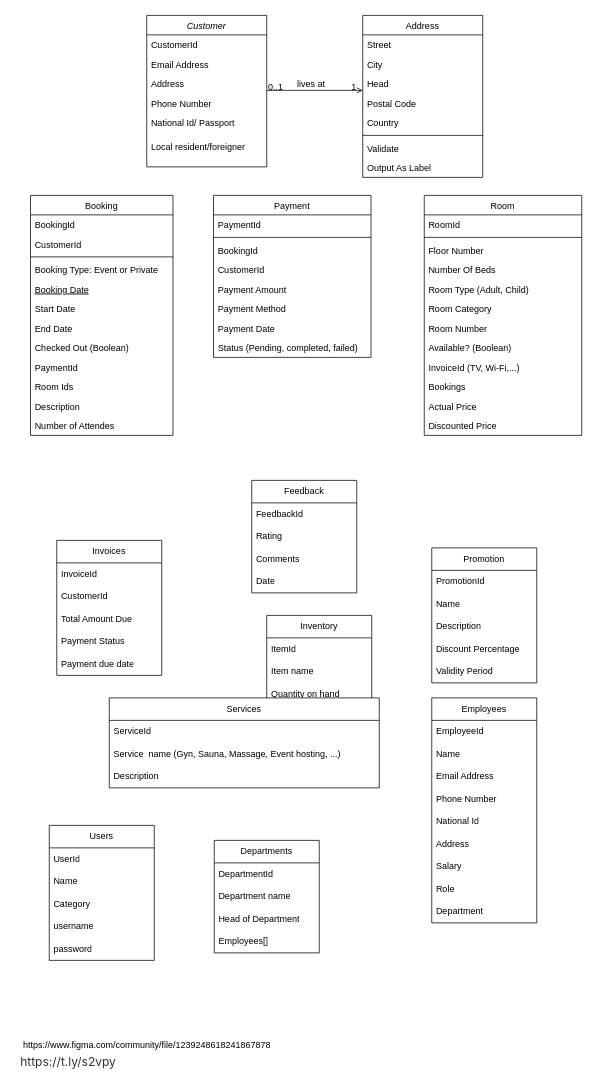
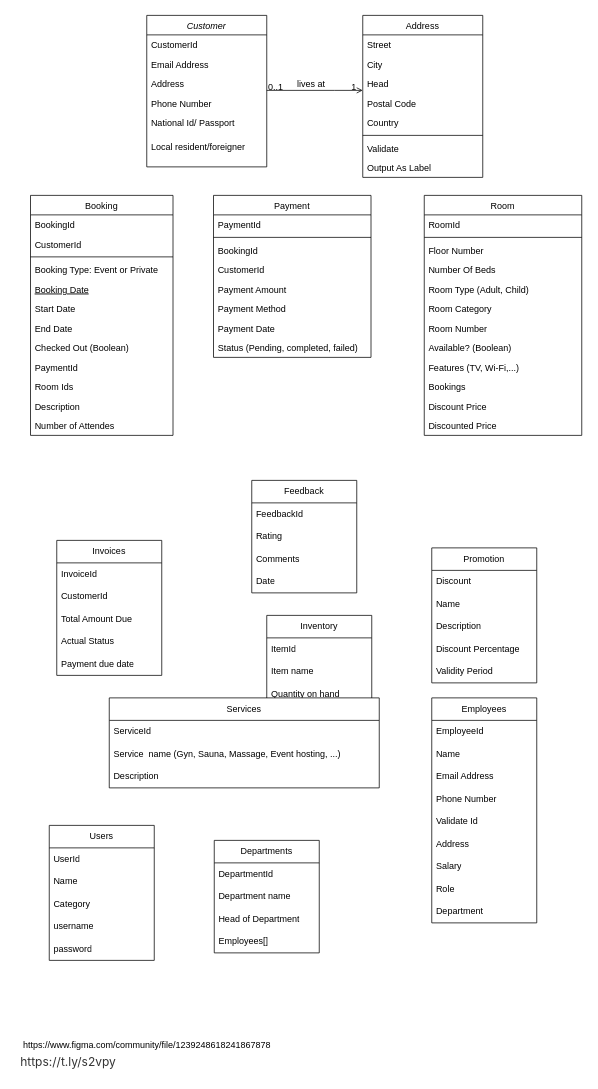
- <mxCell id="53" value="InvoiceId (TV, Wi-Fi,...)" style="text;align=left;verticalAlign=top;spacingLeft=4;spacingRight=4;overflow=hidden;rotatable=0;points=[[0,0.5],[1,0.5]];portConstraint=eastwest;" vertex="1" parent="44"><mxGeometry y="216" width="210" height="26" as="geometry" /></mxCell>
+ <mxCell id="53" value="Features (TV, Wi-Fi,...)" style="text;align=left;verticalAlign=top;spacingLeft=4;spacingRight=4;overflow=hidden;rotatable=0;points=[[0,0.5],[1,0.5]];portConstraint=eastwest;" vertex="1" parent="44"><mxGeometry y="216" width="210" height="26" as="geometry" /></mxCell>
- <mxCell id="55" value="Actual Price" style="text;align=left;verticalAlign=top;spacingLeft=4;spacingRight=4;overflow=hidden;rotatable=0;points=[[0,0.5],[1,0.5]];portConstraint=eastwest;" vertex="1" parent="44"><mxGeometry y="268" width="210" height="26" as="geometry" /></mxCell>
+ <mxCell id="55" value="Discount Price" style="text;align=left;verticalAlign=top;spacingLeft=4;spacingRight=4;overflow=hidden;rotatable=0;points=[[0,0.5],[1,0.5]];portConstraint=eastwest;" vertex="1" parent="44"><mxGeometry y="268" width="210" height="26" as="geometry" /></mxCell>
- <mxCell id="69" value="PromotionId" style="text;strokeColor=none;fillColor=none;align=left;verticalAlign=middle;spacingLeft=4;spacingRight=4;overflow=hidden;points=[[0,0.5],[1,0.5]];portConstraint=eastwest;rotatable=0;whiteSpace=wrap;html=1;" vertex="1" parent="68"><mxGeometry y="30" width="140" height="30" as="geometry" /></mxCell>
+ <mxCell id="69" value="Discount" style="text;strokeColor=none;fillColor=none;align=left;verticalAlign=middle;spacingLeft=4;spacingRight=4;overflow=hidden;points=[[0,0.5],[1,0.5]];portConstraint=eastwest;rotatable=0;whiteSpace=wrap;html=1;" vertex="1" parent="68"><mxGeometry y="30" width="140" height="30" as="geometry" /></mxCell>
- <mxCell id="66" value="Payment Status" style="text;strokeColor=none;fillColor=none;align=left;verticalAlign=middle;spacingLeft=4;spacingRight=4;overflow=hidden;points=[[0,0.5],[1,0.5]];portConstraint=eastwest;rotatable=0;whiteSpace=wrap;html=1;" vertex="1" parent="62"><mxGeometry y="120" width="140" height="30" as="geometry" /></mxCell>
+ <mxCell id="66" value="Actual Status" style="text;strokeColor=none;fillColor=none;align=left;verticalAlign=middle;spacingLeft=4;spacingRight=4;overflow=hidden;points=[[0,0.5],[1,0.5]];portConstraint=eastwest;rotatable=0;whiteSpace=wrap;html=1;" vertex="1" parent="62"><mxGeometry y="120" width="140" height="30" as="geometry" /></mxCell>
- <mxCell id="87" value="National Id" style="text;strokeColor=none;fillColor=none;align=left;verticalAlign=middle;spacingLeft=4;spacingRight=4;overflow=hidden;points=[[0,0.5],[1,0.5]];portConstraint=eastwest;rotatable=0;whiteSpace=wrap;html=1;" vertex="1" parent="82"><mxGeometry y="150" width="140" height="30" as="geometry" /></mxCell>
+ <mxCell id="87" value="Validate Id" style="text;strokeColor=none;fillColor=none;align=left;verticalAlign=middle;spacingLeft=4;spacingRight=4;overflow=hidden;points=[[0,0.5],[1,0.5]];portConstraint=eastwest;rotatable=0;whiteSpace=wrap;html=1;" vertex="1" parent="82"><mxGeometry y="150" width="140" height="30" as="geometry" /></mxCell>
